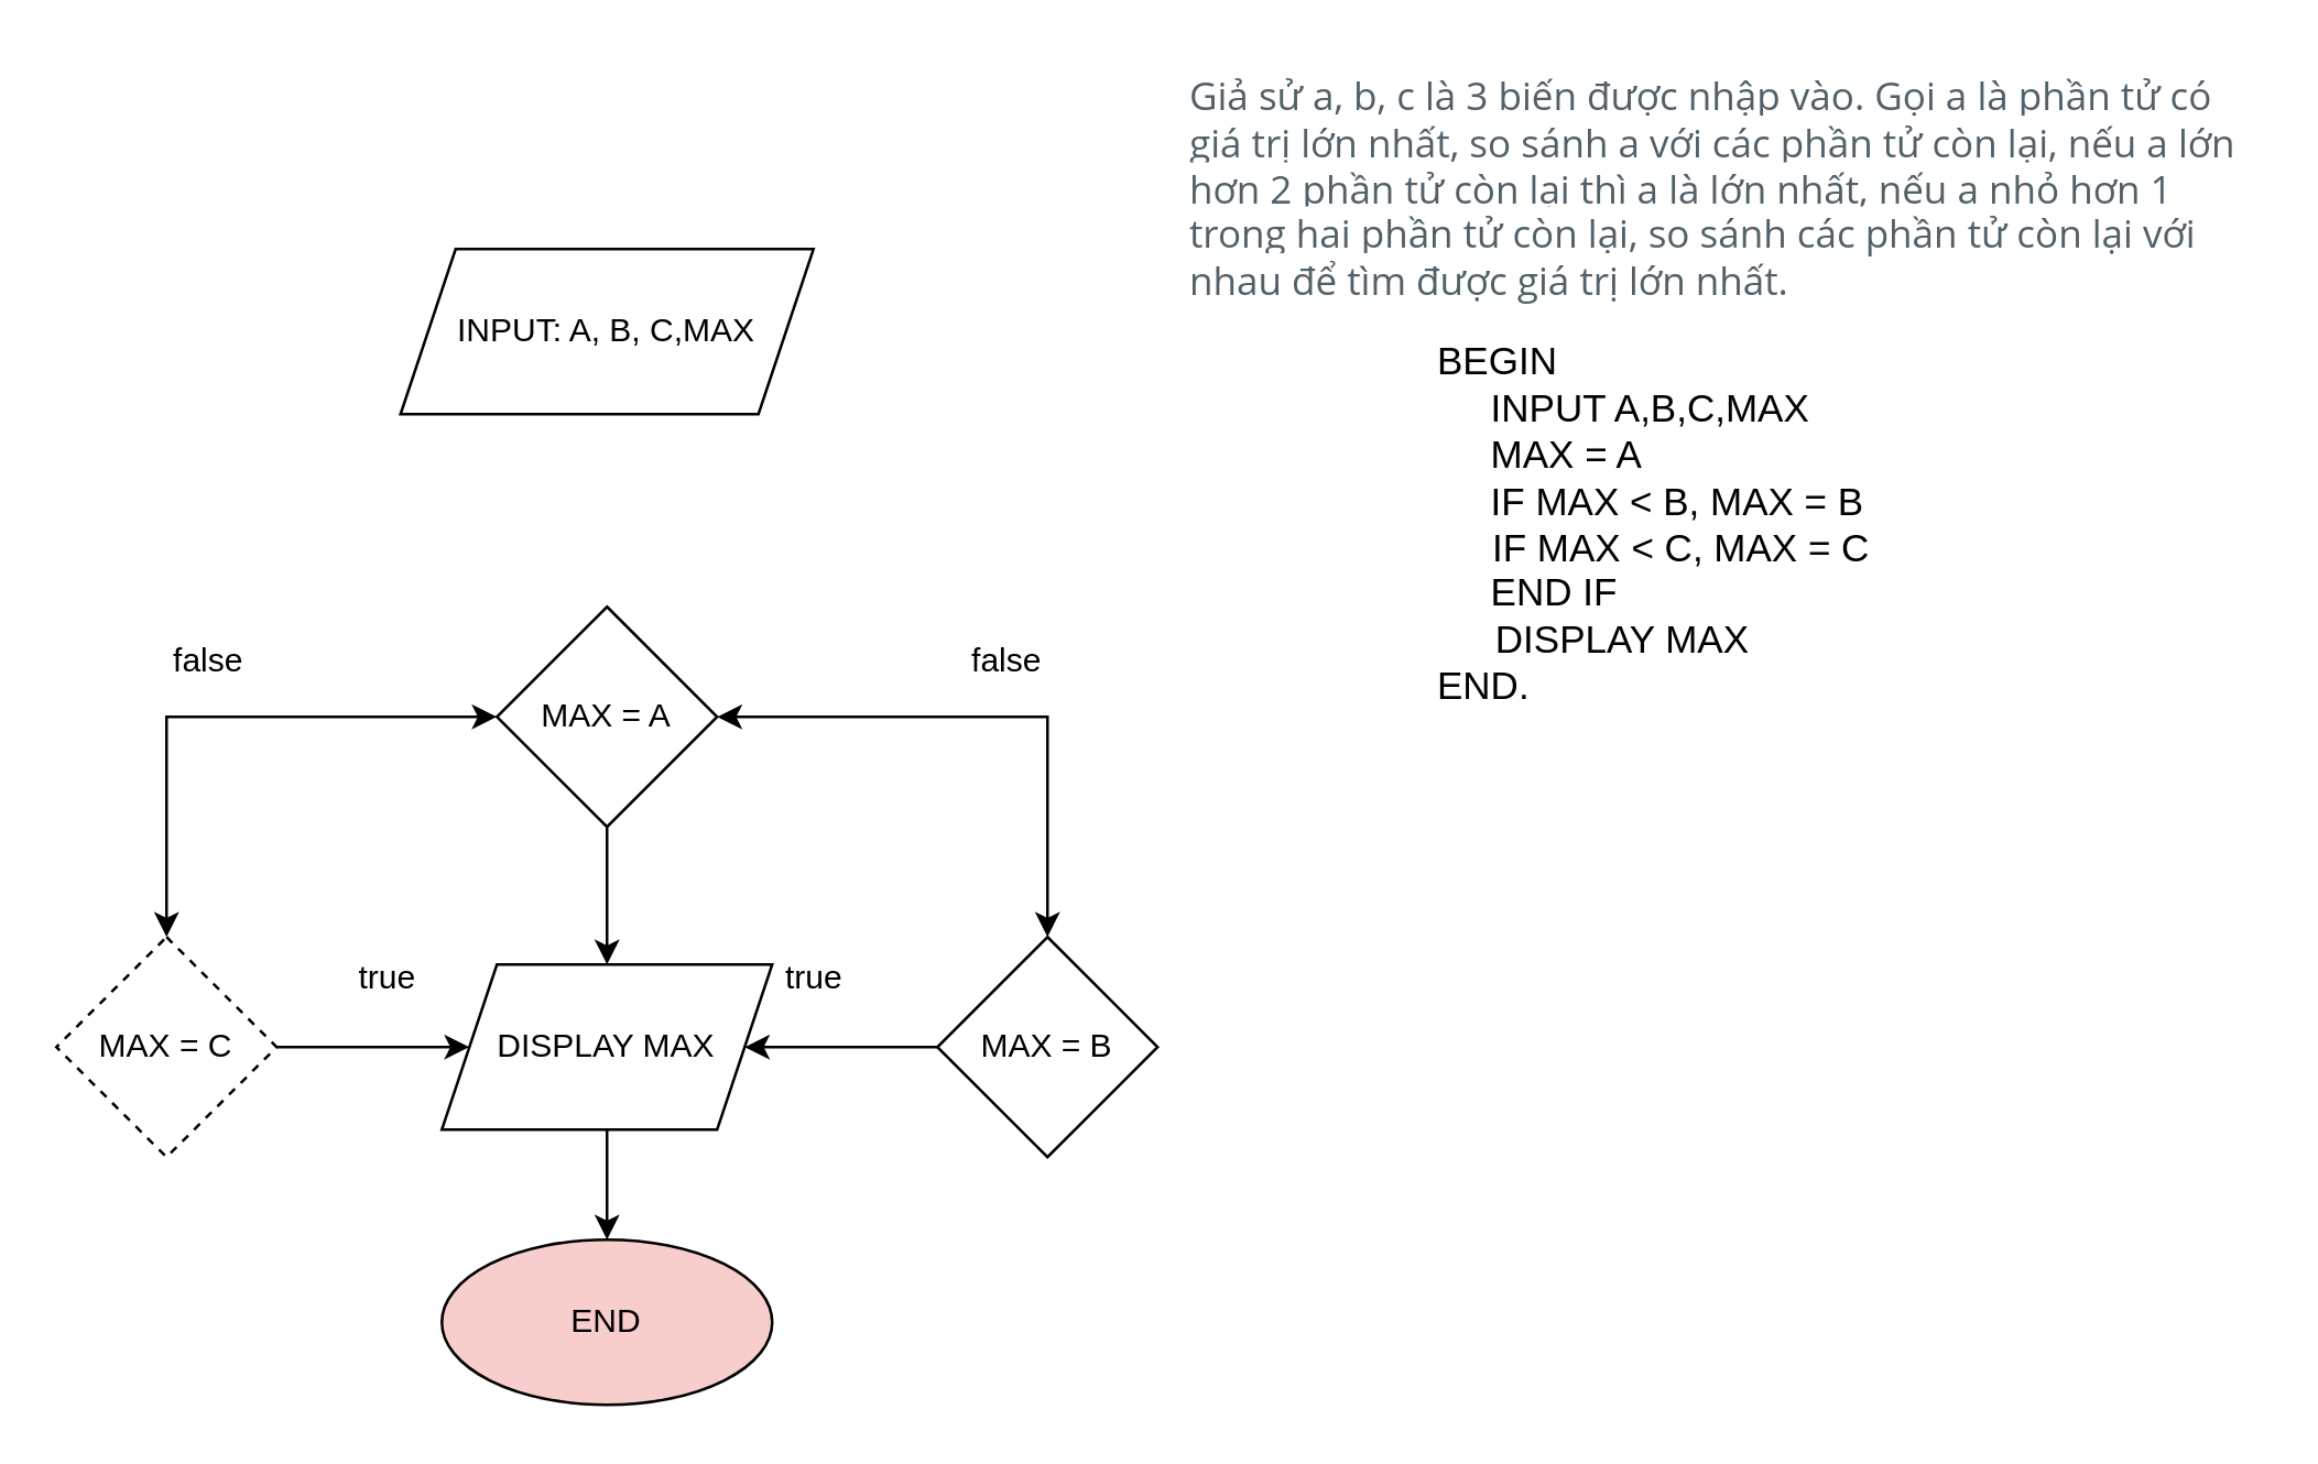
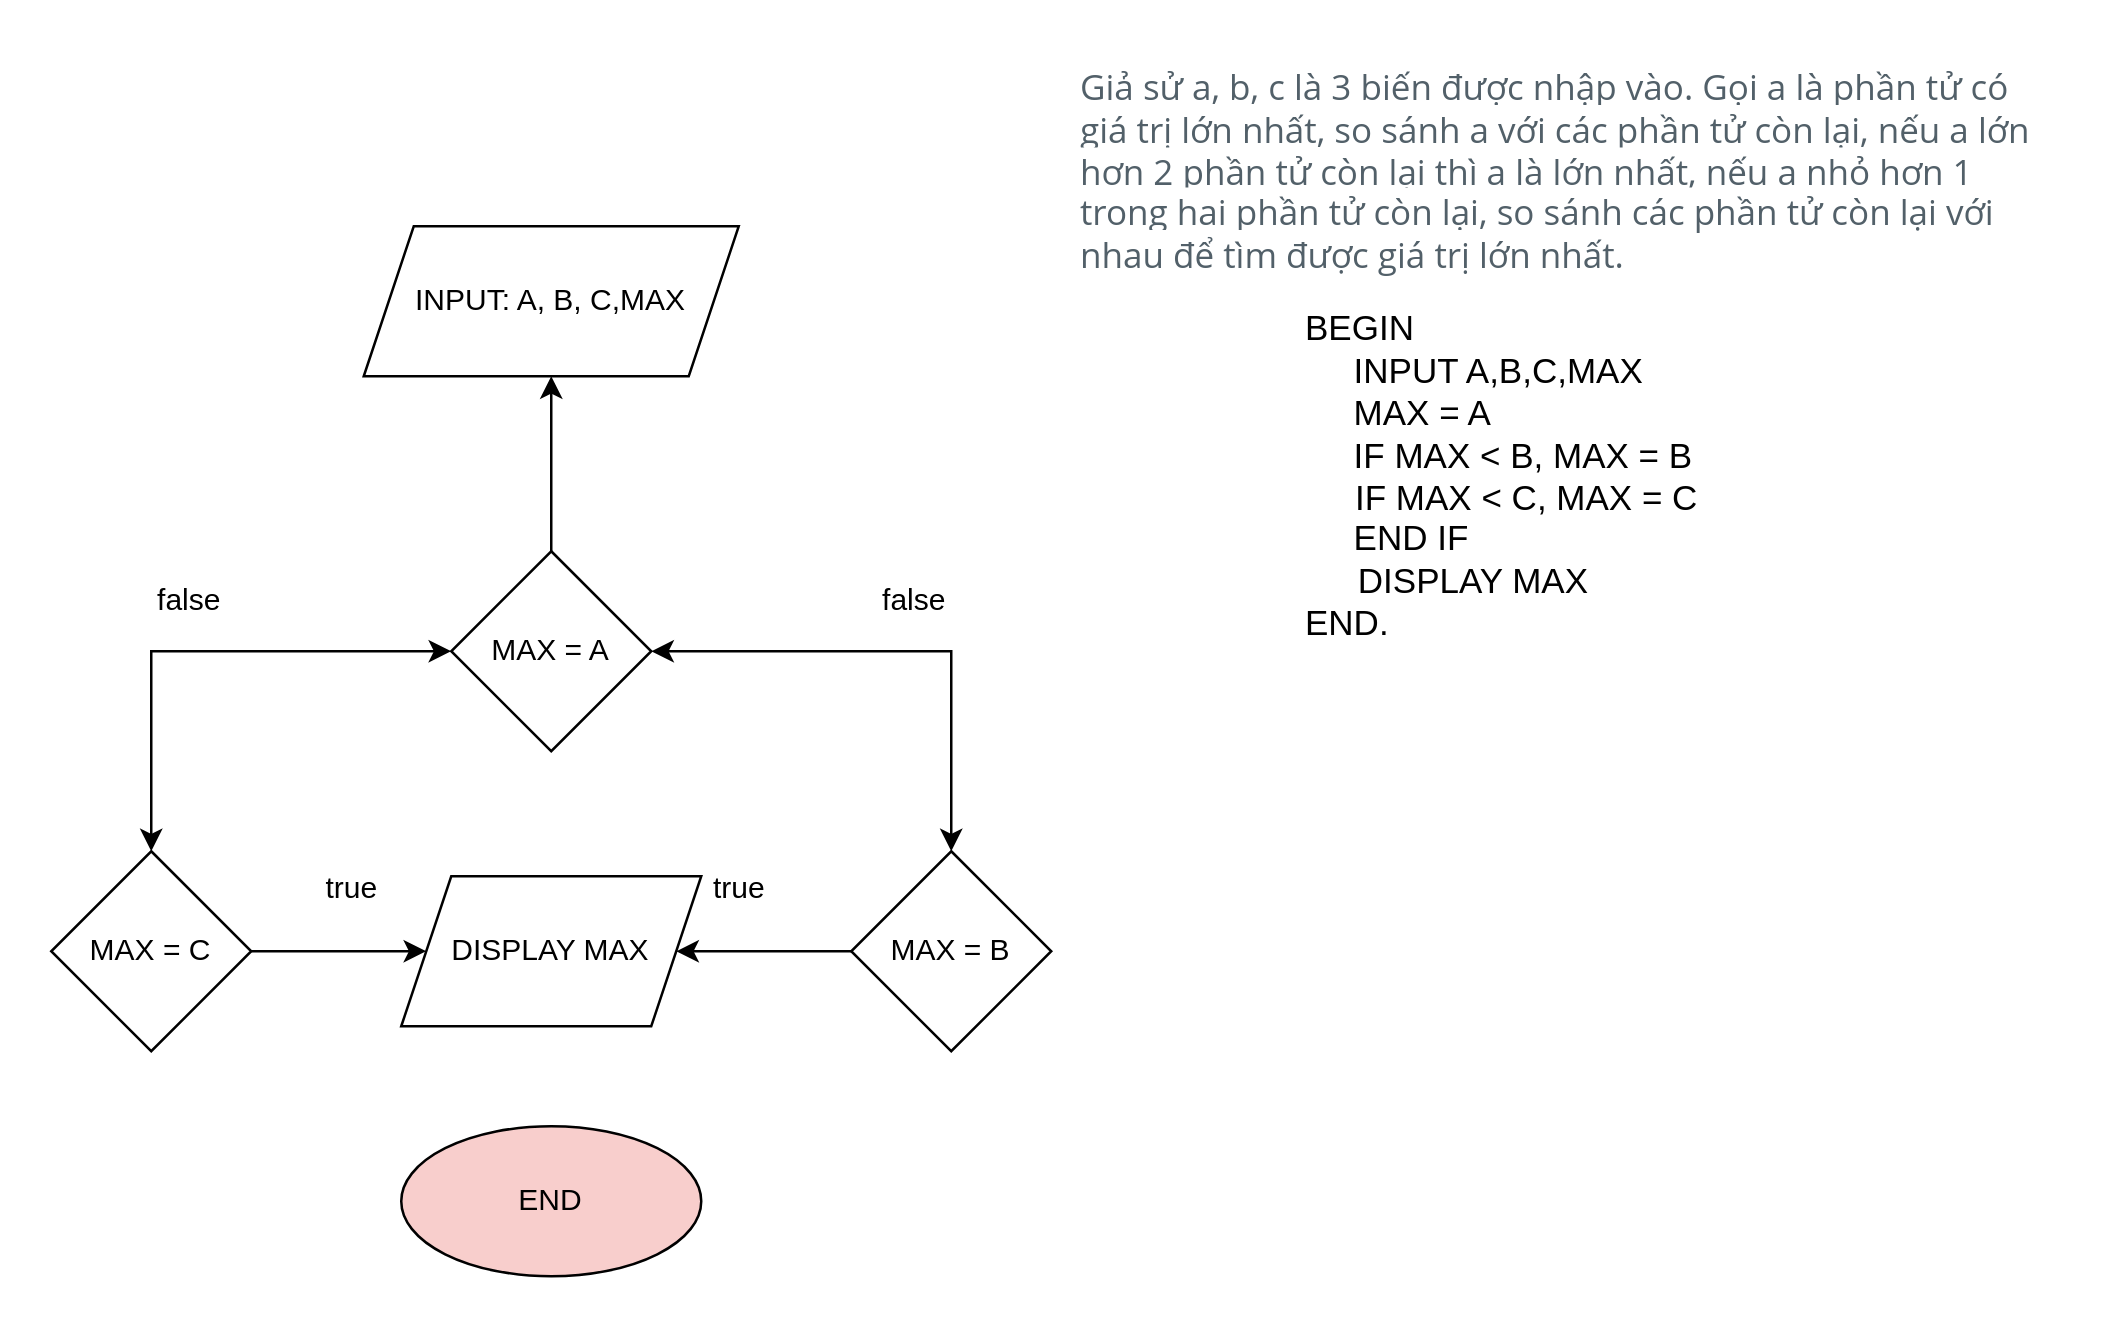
- <mxCell id="3" value="" style="edgeStyle=orthogonalEdgeStyle;rounded=0;orthogonalLoop=1;jettySize=auto;html=1;" edge="1" parent="1" source="4" target="8"><mxGeometry relative="1" as="geometry" /></mxCell>
+ <mxCell id="3" value="" style="edgeStyle=orthogonalEdgeStyle;rounded=0;orthogonalLoop=1;jettySize=auto;html=1;" edge="1" parent="1" source="4" target="2"><mxGeometry relative="1" as="geometry" /></mxCell>
- <mxCell id="13" value="MAX = C" style="rhombus;whiteSpace=wrap;html=1;dashed=1;" vertex="1" parent="1"><mxGeometry x="20" y="340" width="80" height="80" as="geometry" /></mxCell>
+ <mxCell id="13" value="MAX = C" style="rhombus;whiteSpace=wrap;html=1;" vertex="1" parent="1"><mxGeometry x="20" y="340" width="80" height="80" as="geometry" /></mxCell>
- <mxCell id="7" value="" style="edgeStyle=orthogonalEdgeStyle;rounded=0;orthogonalLoop=1;jettySize=auto;html=1;" edge="1" parent="1" source="8" target="17"><mxGeometry relative="1" as="geometry" /></mxCell>
